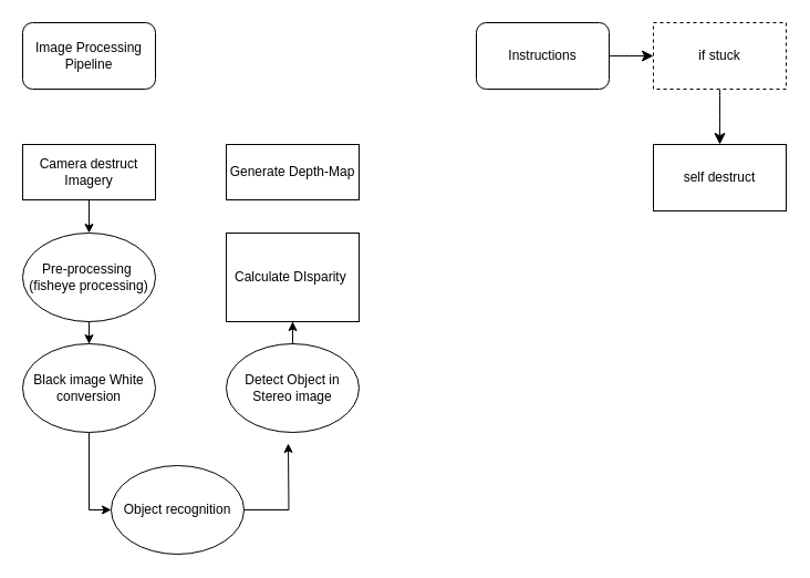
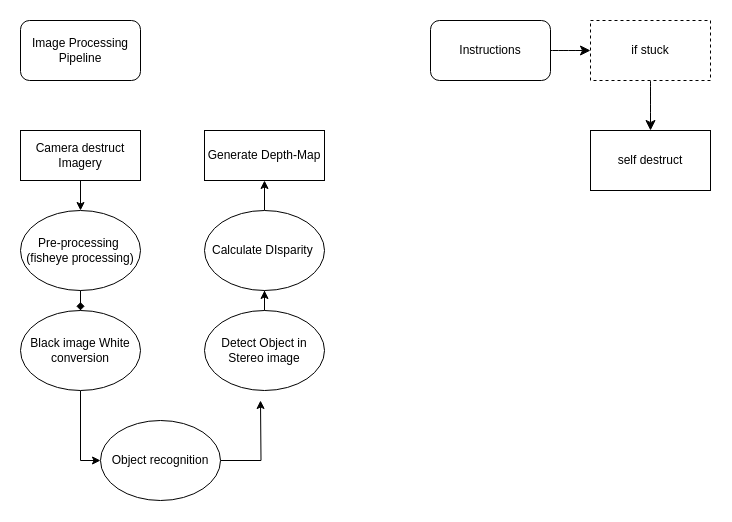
+ <mxCell id="12" value="" style="edgeStyle=orthogonalEdgeStyle;rounded=0;orthogonalLoop=1;jettySize=auto;html=1;" parent="1" source="13" target="14" edge="1"><mxGeometry relative="1" as="geometry" /></mxCell>
- <mxCell id="13" value="Calculate DIsparity&amp;nbsp;" style="whiteSpace=wrap;html=1;rounded=0;" parent="1" vertex="1"><mxGeometry x="204" y="210" width="120" height="80" as="geometry" /></mxCell>
+ <mxCell id="13" value="Calculate DIsparity&amp;nbsp;" style="ellipse;whiteSpace=wrap;html=1;" parent="1" vertex="1"><mxGeometry x="204" y="210" width="120" height="80" as="geometry" /></mxCell>
- <mxCell id="4" value="" style="edgeStyle=orthogonalEdgeStyle;rounded=0;orthogonalLoop=1;jettySize=auto;html=1;" parent="1" source="5" target="7" edge="1"><mxGeometry relative="1" as="geometry" /></mxCell>
+ <mxCell id="4" value="" style="edgeStyle=orthogonalEdgeStyle;rounded=0;orthogonalLoop=1;jettySize=auto;html=1;endArrow=diamond;" parent="1" source="5" target="7" edge="1"><mxGeometry relative="1" as="geometry" /></mxCell>
